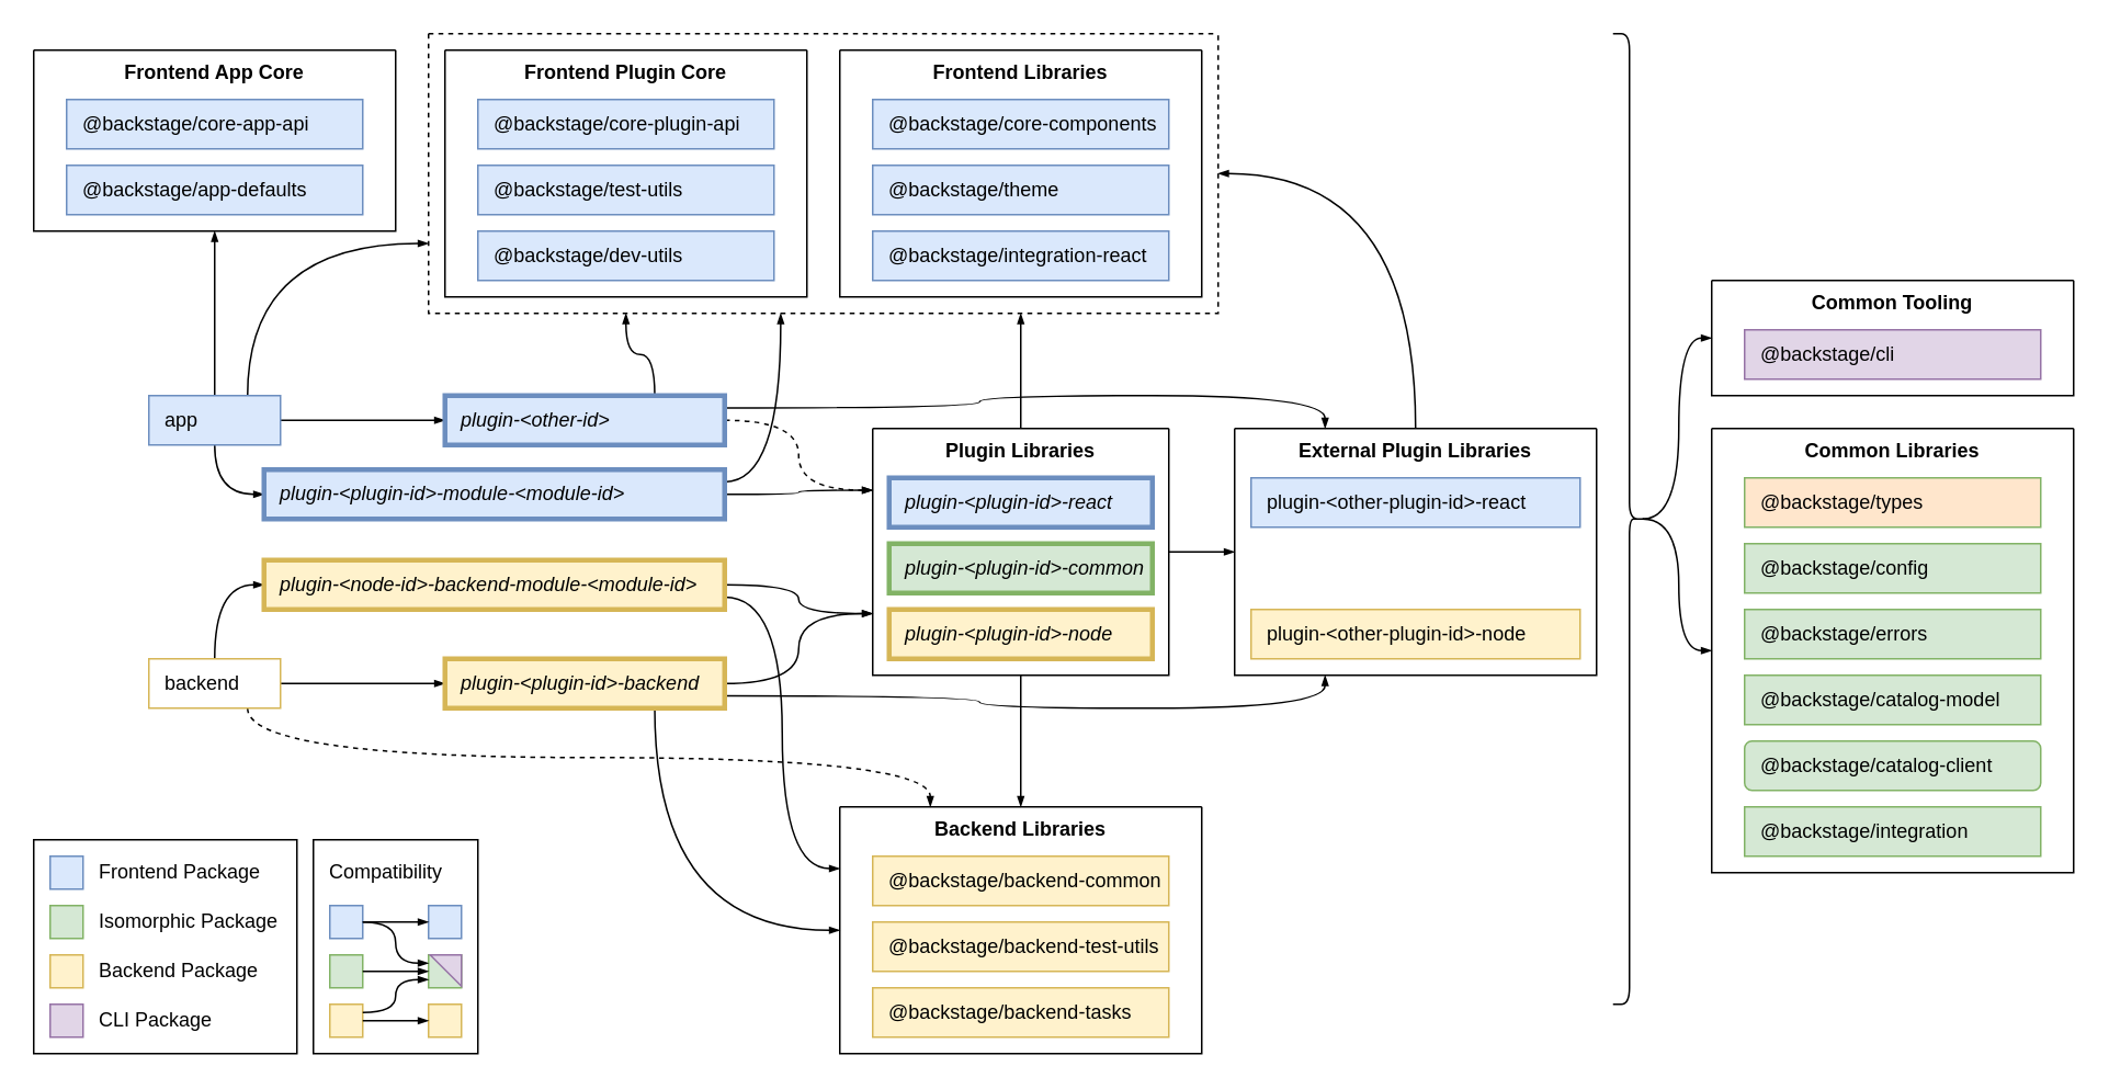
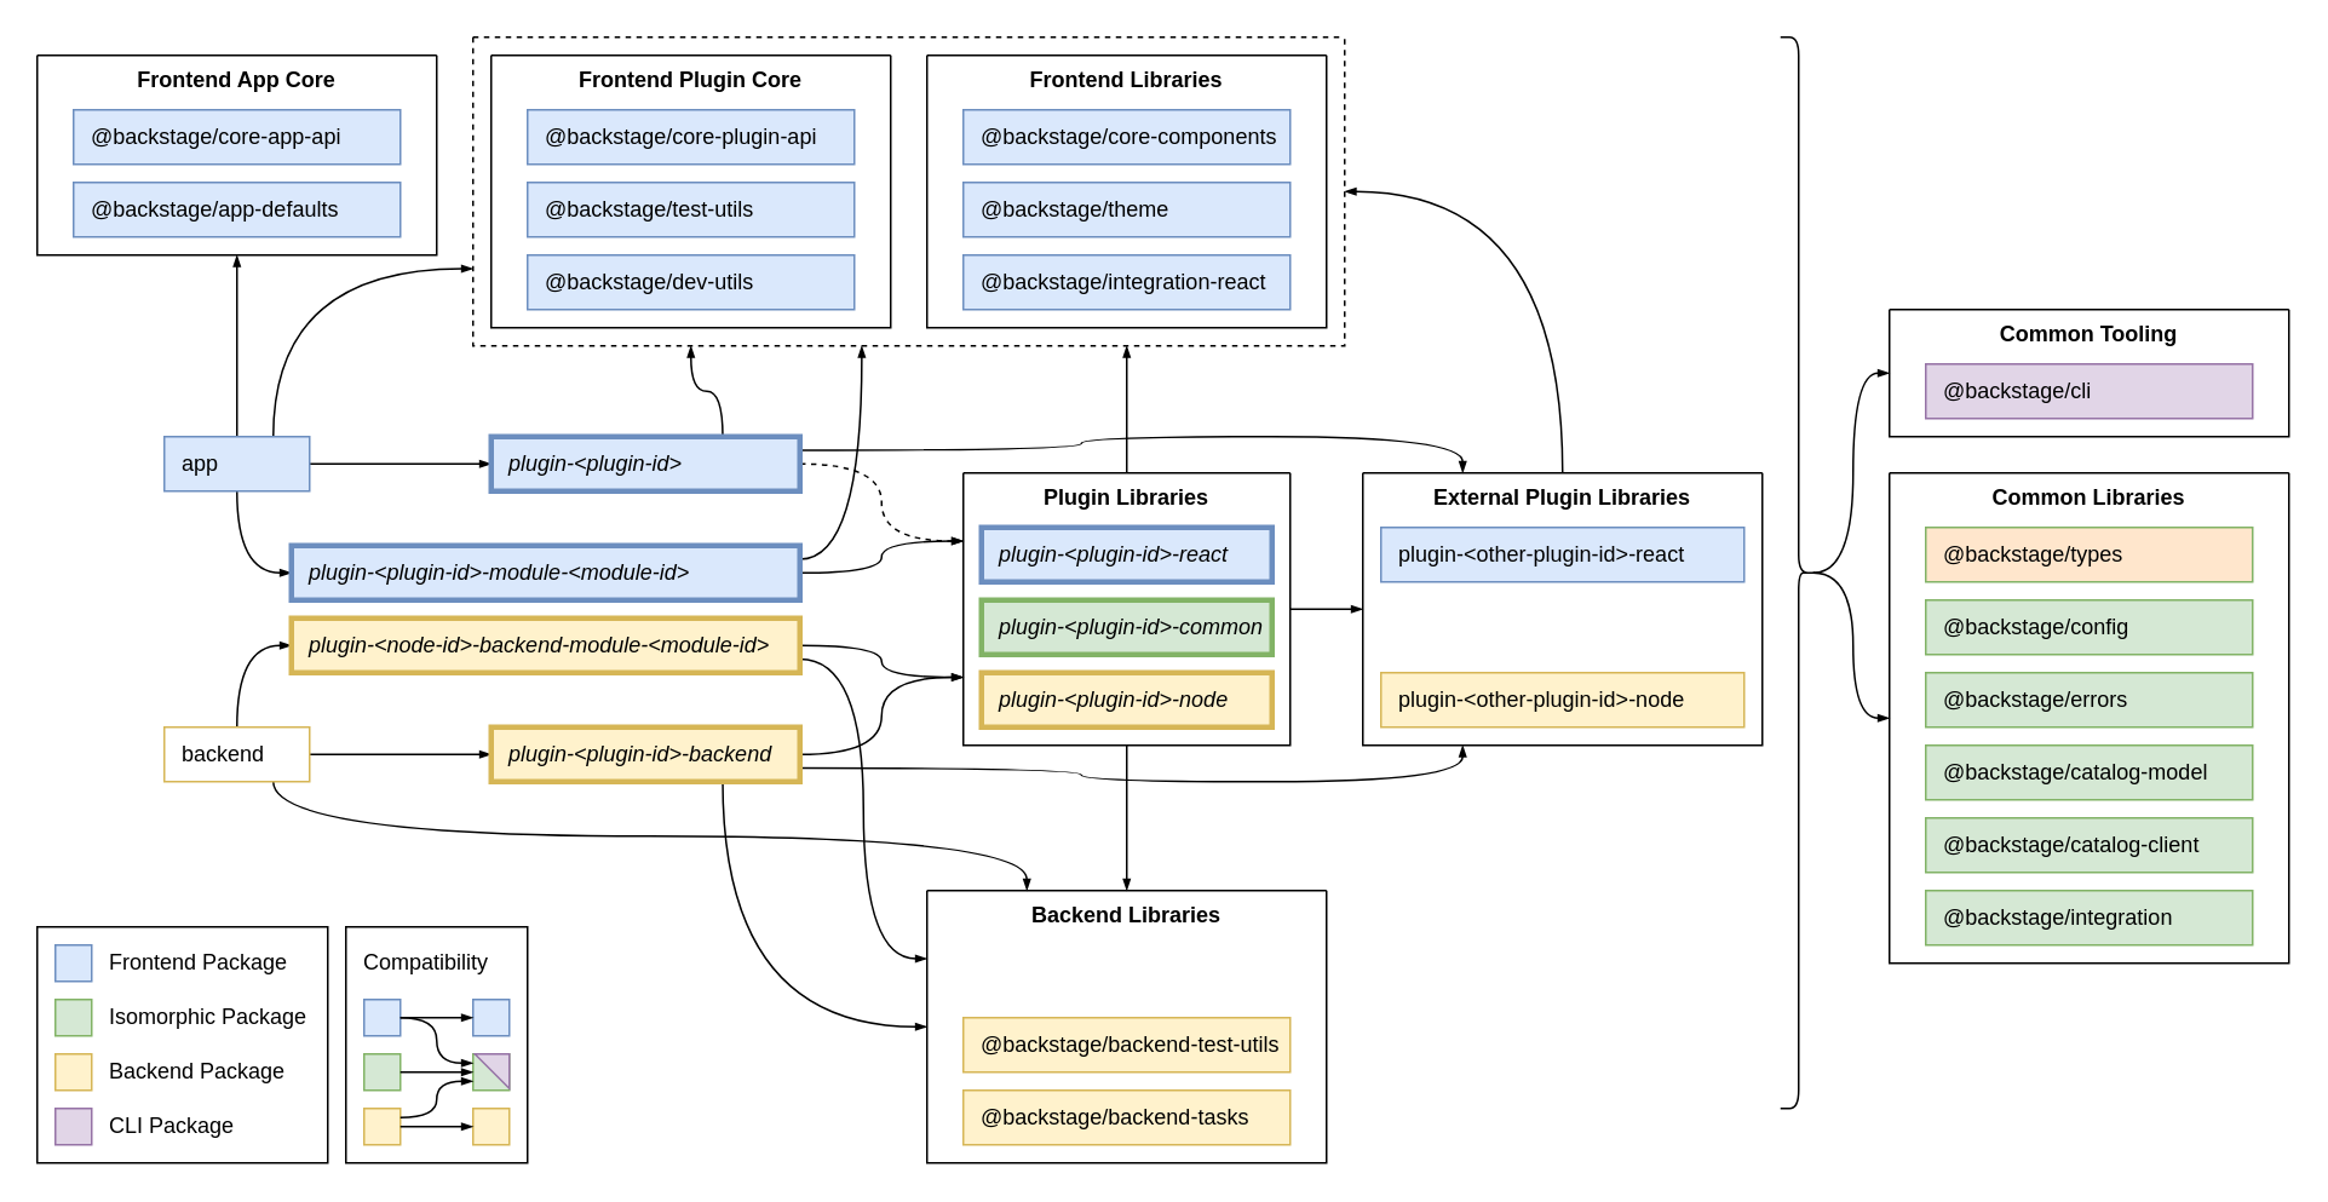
- <mxCell id="15" value="plugin-&amp;lt;other-id&amp;gt;" style="rounded=0;whiteSpace=wrap;html=1;perimeterSpacing=0;verticalAlign=middle;align=left;spacingLeft=8;spacing=2;fillColor=#dae8fc;strokeColor=#6c8ebf;strokeWidth=3;fontStyle=2;fontColor=#000000;" parent="1" vertex="1"><mxGeometry x="270" y="240" width="170" height="30" as="geometry" /></mxCell>
+ <mxCell id="15" value="plugin-&amp;lt;plugin-id&amp;gt;" style="rounded=0;whiteSpace=wrap;html=1;perimeterSpacing=0;verticalAlign=middle;align=left;spacingLeft=8;spacing=2;fillColor=#dae8fc;strokeColor=#6c8ebf;strokeWidth=3;fontStyle=2;fontColor=#000000;" parent="1" vertex="1"><mxGeometry x="270" y="240" width="170" height="30" as="geometry" /></mxCell>
- <mxCell id="42" value="plugin-&amp;lt;plugin-id&amp;gt;-module-&amp;lt;module-id&amp;gt;" style="rounded=0;whiteSpace=wrap;html=1;perimeterSpacing=0;verticalAlign=middle;align=left;spacingLeft=8;spacing=2;fillColor=#dae8fc;strokeColor=#6c8ebf;strokeWidth=3;sketch=0;glass=0;shadow=0;fontStyle=2;fontColor=#000000;" parent="1" vertex="1"><mxGeometry x="160" y="285" width="280" height="30" as="geometry" /></mxCell>
+ <mxCell id="42" value="plugin-&amp;lt;plugin-id&amp;gt;-module-&amp;lt;module-id&amp;gt;" style="rounded=0;whiteSpace=wrap;html=1;perimeterSpacing=0;verticalAlign=middle;align=left;spacingLeft=8;spacing=2;fillColor=#dae8fc;strokeColor=#6c8ebf;strokeWidth=3;sketch=0;glass=0;shadow=0;fontStyle=2;fontColor=#000000;" parent="1" vertex="1"><mxGeometry x="160" y="300" width="280" height="30" as="geometry" /></mxCell>
- <mxCell id="10" style="edgeStyle=orthogonalEdgeStyle;curved=1;orthogonalLoop=1;jettySize=auto;html=1;exitX=0.75;exitY=1;exitDx=0;exitDy=0;entryX=0.25;entryY=0;entryDx=0;entryDy=0;fontFamily=Tahoma;fontSize=11;fontColor=#000000;endArrow=blockThin;endFill=1;startSize=4;endSize=4;dashed=1;" edge="1" parent="1" source="11" target="20"><mxGeometry relative="1" as="geometry" /></mxCell>
+ <mxCell id="10" style="edgeStyle=orthogonalEdgeStyle;curved=1;orthogonalLoop=1;jettySize=auto;html=1;exitX=0.75;exitY=1;exitDx=0;exitDy=0;entryX=0.25;entryY=0;entryDx=0;entryDy=0;fontFamily=Tahoma;fontSize=11;fontColor=#000000;endArrow=blockThin;endFill=1;startSize=4;endSize=4;" edge="1" parent="1" source="11" target="20"><mxGeometry relative="1" as="geometry" /></mxCell>
- <mxCell id="25" value="@backstage/catalog-client" style="whiteSpace=wrap;html=1;perimeterSpacing=0;verticalAlign=middle;align=left;spacingLeft=8;spacing=2;fillColor=#d5e8d4;strokeColor=#82b366;rounded=1;" parent="24" vertex="1"><mxGeometry x="20" y="190" width="180" height="30" as="geometry" /></mxCell>
+ <mxCell id="25" value="@backstage/catalog-client" style="rounded=0;whiteSpace=wrap;html=1;perimeterSpacing=0;verticalAlign=middle;align=left;spacingLeft=8;spacing=2;fillColor=#d5e8d4;strokeColor=#82b366;" parent="24" vertex="1"><mxGeometry x="20" y="190" width="180" height="30" as="geometry" /></mxCell>
- <mxCell id="21" value="@backstage/backend-common" style="rounded=0;whiteSpace=wrap;html=1;perimeterSpacing=0;verticalAlign=middle;align=left;spacingLeft=8;spacing=2;fillColor=#fff2cc;strokeColor=#d6b656;" parent="20" vertex="1"><mxGeometry x="20" y="30" width="180" height="30" as="geometry" /></mxCell>
